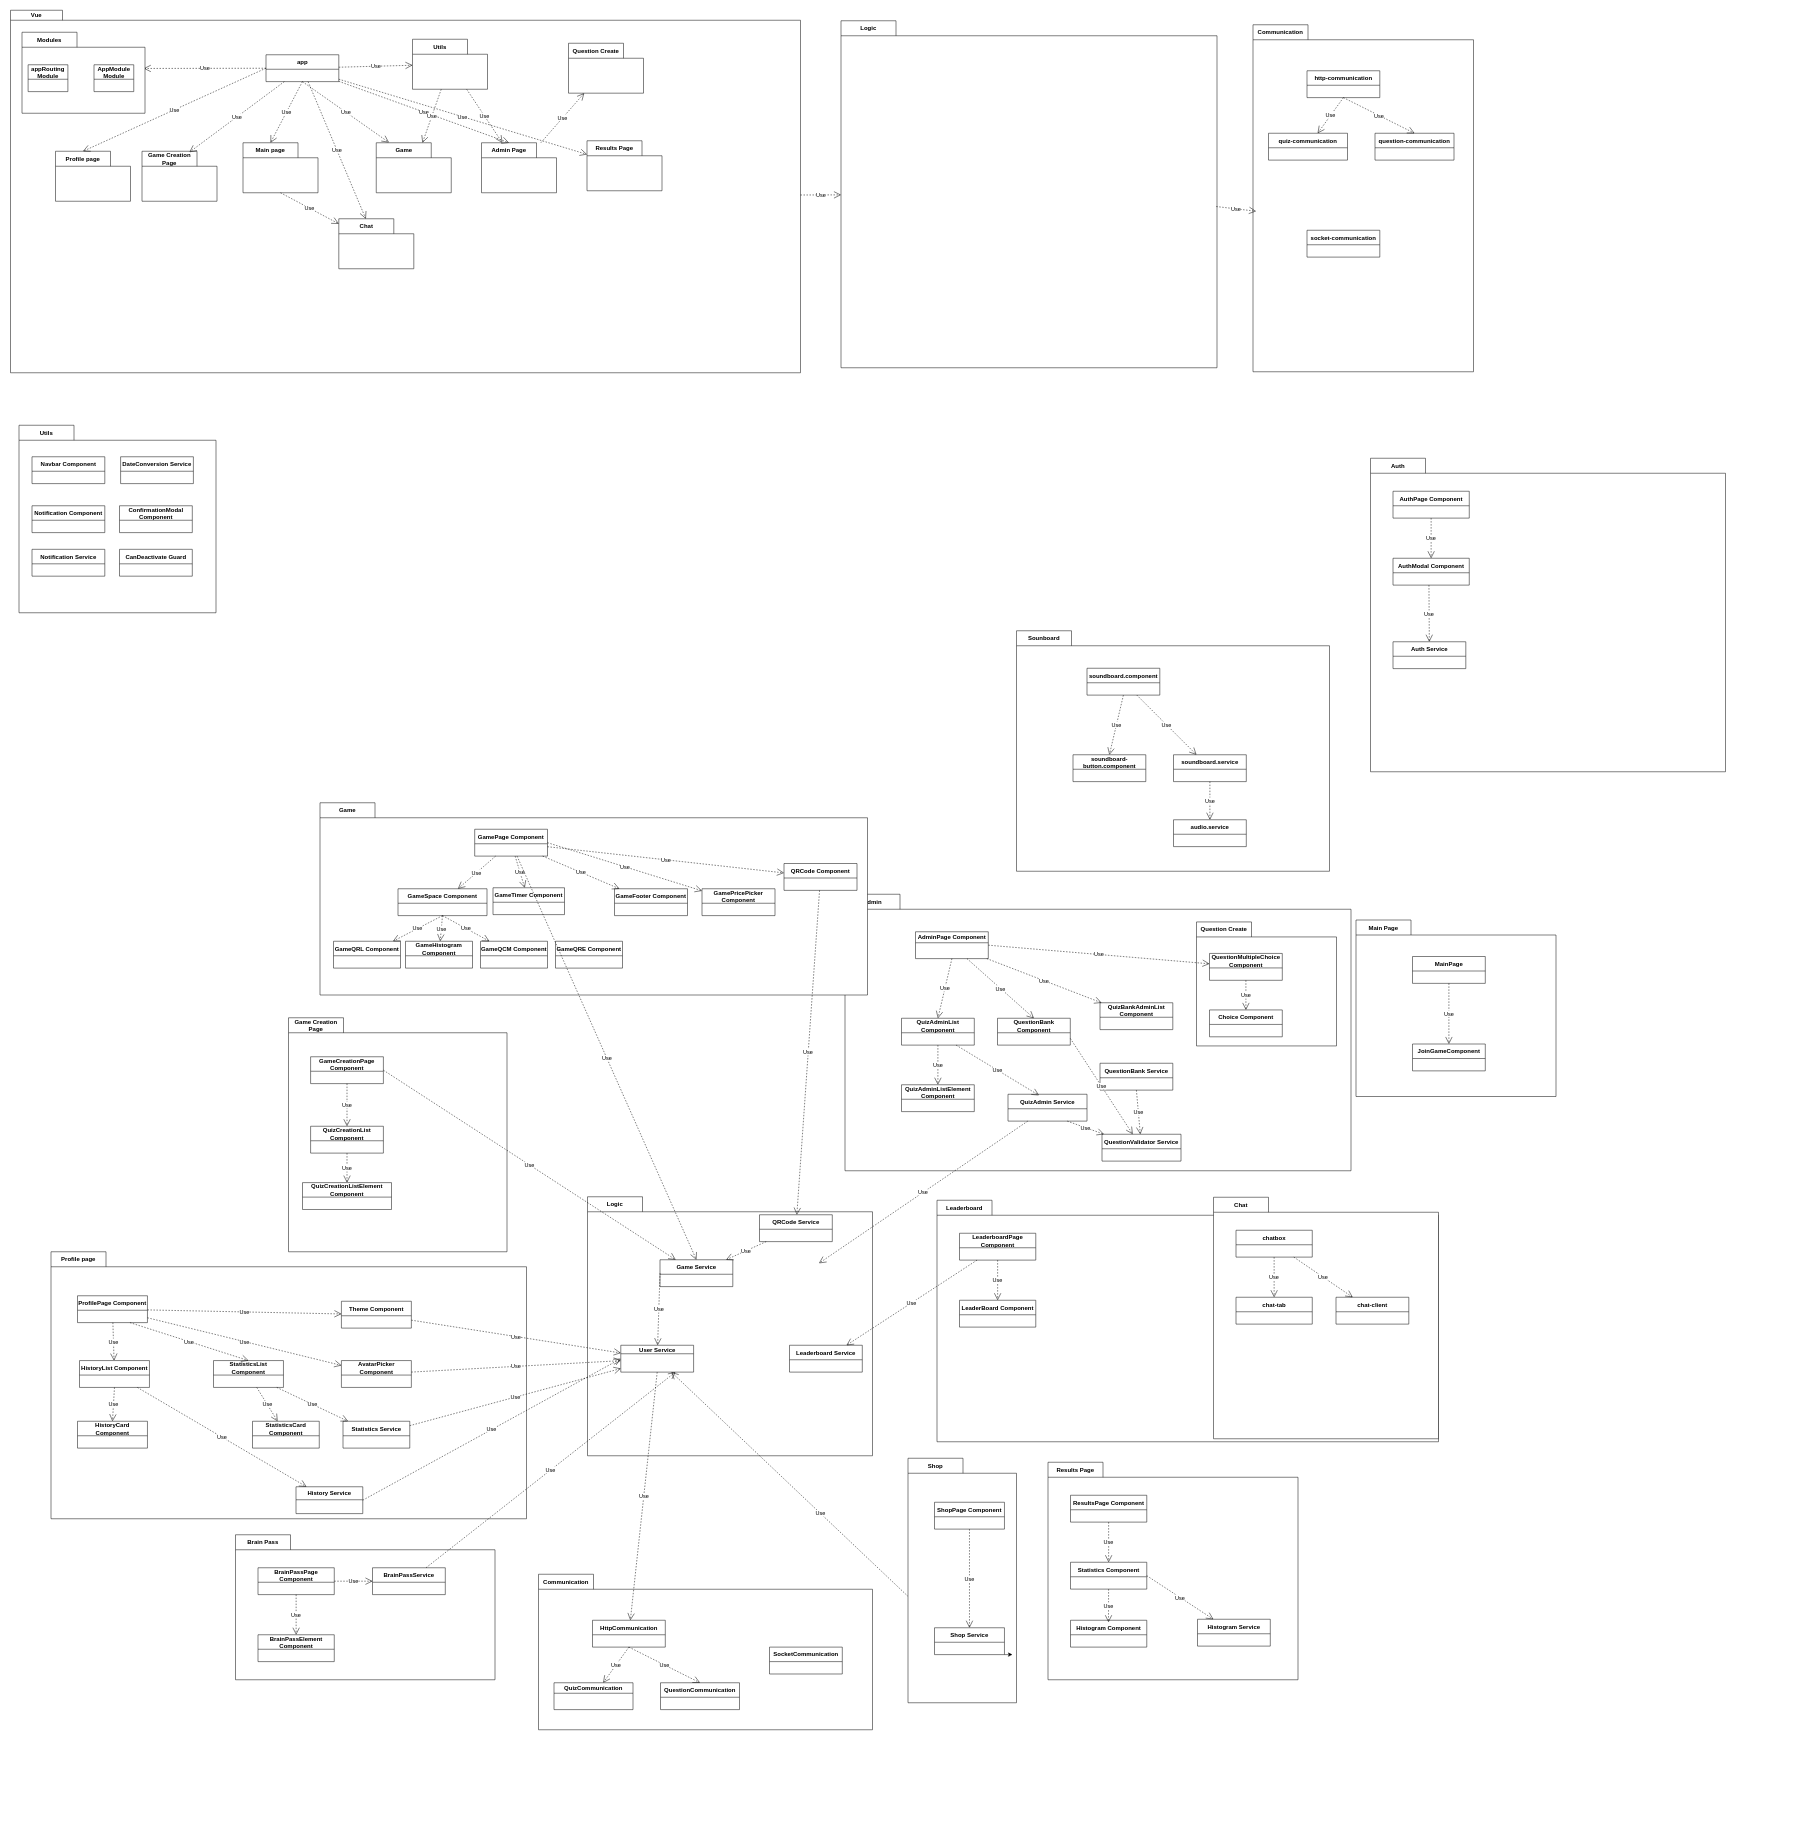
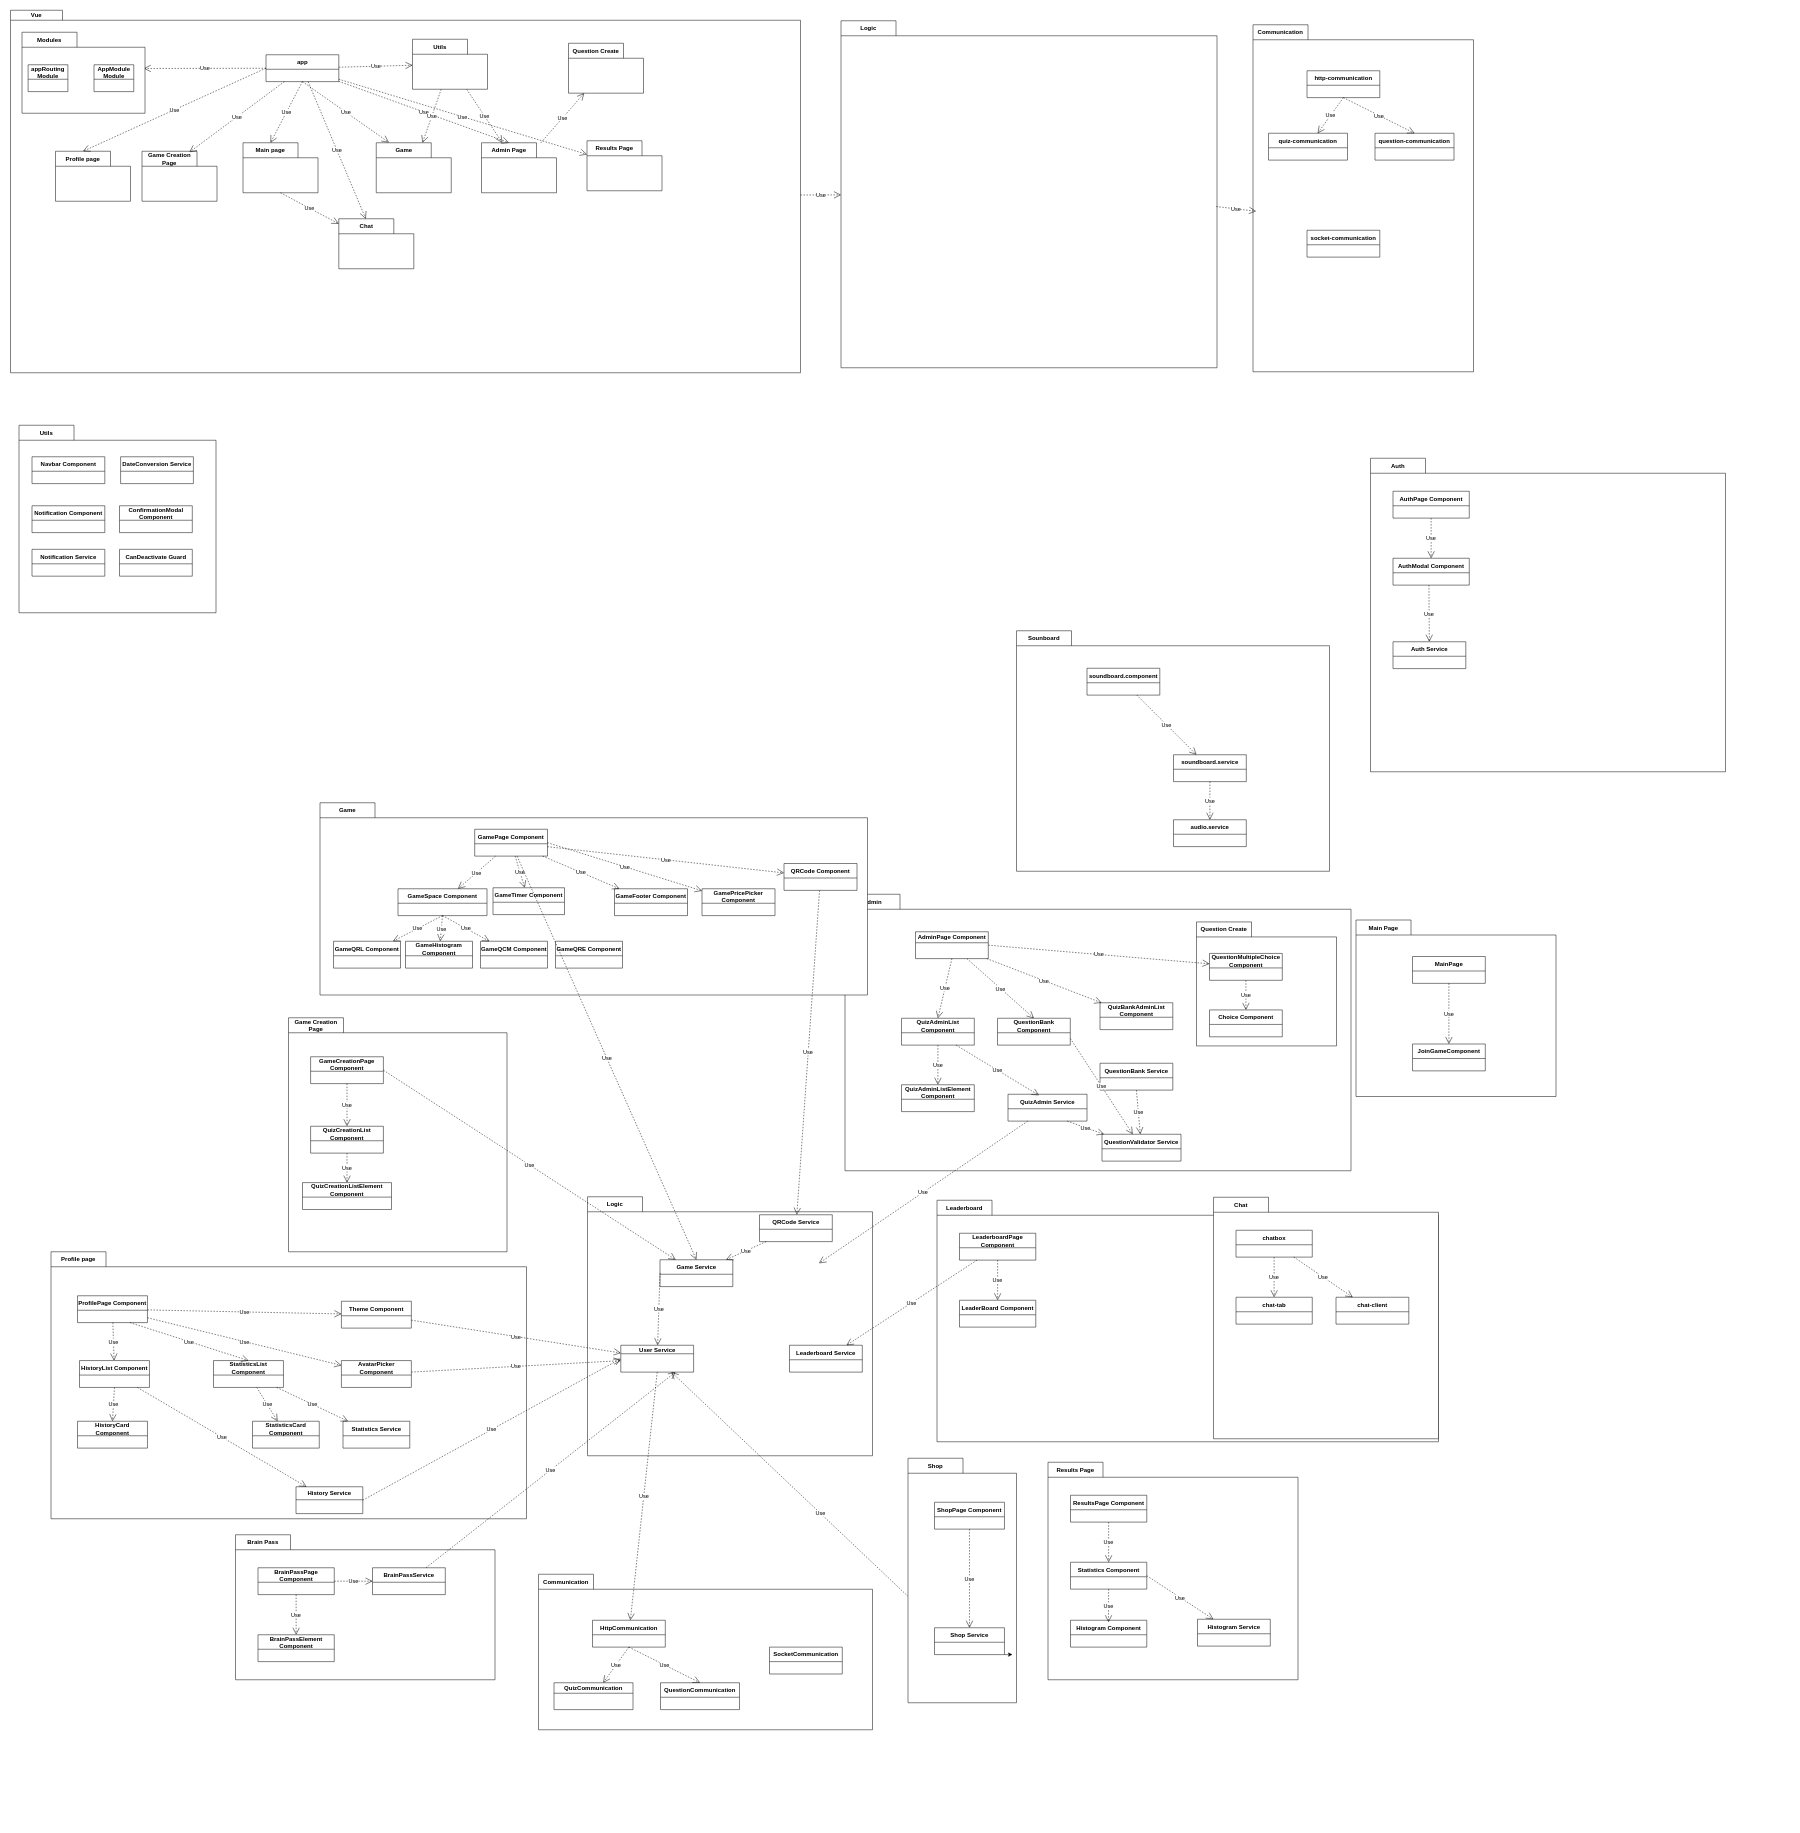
- <mxCell id="148" value="Use" style="endArrow=open;endSize=12;dashed=1;html=1;rounded=0;exitX=0.5;exitY=1;exitDx=0;exitDy=0;entryX=0.5;entryY=0;entryDx=0;entryDy=0;" edge="1" parent="144" source="146" target="147"><mxGeometry width="160" relative="1" as="geometry"><mxPoint x="80" y="234" as="sourcePoint" /><mxPoint x="240" y="234" as="targetPoint" /></mxGeometry></mxCell>
- <mxCell id="147" value="soundboard-button.component" style="swimlane;fontStyle=1;align=center;verticalAlign=middle;childLayout=stackLayout;horizontal=1;startSize=29;horizontalStack=0;resizeParent=1;resizeParentMax=0;resizeLast=0;collapsible=0;marginBottom=0;html=1;whiteSpace=wrap;" vertex="1" parent="144"><mxGeometry x="113" y="248" width="145.62" height="53.74" as="geometry" /></mxCell>
- <mxCell id="169" value="Use" style="endArrow=open;endSize=12;dashed=1;html=1;rounded=0;" edge="1" parent="1" source="116" target="162"><mxGeometry width="160" relative="1" as="geometry"><mxPoint x="852" y="2634" as="sourcePoint" /><mxPoint x="1348" y="2545" as="targetPoint" /></mxGeometry></mxCell>
